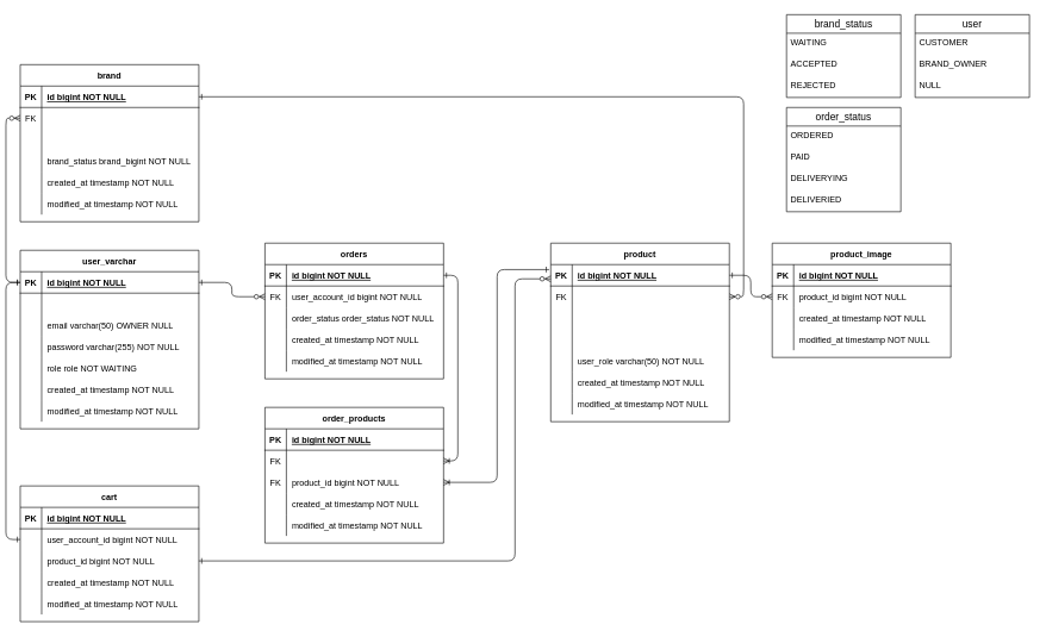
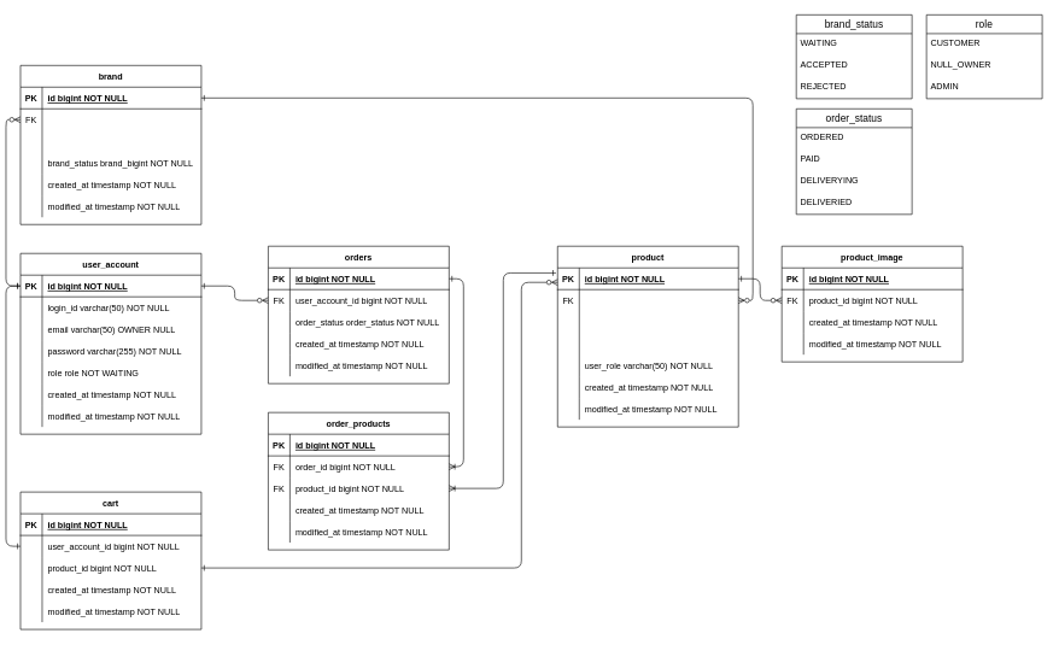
- <mxCell id="138" value="user" style="swimlane;fontStyle=0;childLayout=stackLayout;horizontal=1;startSize=26;horizontalStack=0;resizeParent=1;resizeParentMax=0;resizeLast=0;collapsible=1;marginBottom=0;align=center;fontSize=14;" vertex="1" parent="1"><mxGeometry x="1273.33" y="20" width="160" height="116" as="geometry" /></mxCell>
+ <mxCell id="138" value="role" style="swimlane;fontStyle=0;childLayout=stackLayout;horizontal=1;startSize=26;horizontalStack=0;resizeParent=1;resizeParentMax=0;resizeLast=0;collapsible=1;marginBottom=0;align=center;fontSize=14;" vertex="1" parent="1"><mxGeometry x="1273.33" y="20" width="160" height="116" as="geometry" /></mxCell>
- <mxCell id="140" value="BRAND_OWNER" style="text;strokeColor=none;fillColor=none;spacingLeft=4;spacingRight=4;overflow=hidden;rotatable=0;points=[[0,0.5],[1,0.5]];portConstraint=eastwest;fontSize=12;" vertex="1" parent="138"><mxGeometry y="56" width="160" height="30" as="geometry" /></mxCell>
+ <mxCell id="140" value="NULL_OWNER" style="text;strokeColor=none;fillColor=none;spacingLeft=4;spacingRight=4;overflow=hidden;rotatable=0;points=[[0,0.5],[1,0.5]];portConstraint=eastwest;fontSize=12;" vertex="1" parent="138"><mxGeometry y="56" width="160" height="30" as="geometry" /></mxCell>
- <mxCell id="141" value="NULL" style="text;strokeColor=none;fillColor=none;spacingLeft=4;spacingRight=4;overflow=hidden;rotatable=0;points=[[0,0.5],[1,0.5]];portConstraint=eastwest;fontSize=12;" vertex="1" parent="138"><mxGeometry y="86" width="160" height="30" as="geometry" /></mxCell>
+ <mxCell id="141" value="ADMIN" style="text;strokeColor=none;fillColor=none;spacingLeft=4;spacingRight=4;overflow=hidden;rotatable=0;points=[[0,0.5],[1,0.5]];portConstraint=eastwest;fontSize=12;" vertex="1" parent="138"><mxGeometry y="86" width="160" height="30" as="geometry" /></mxCell>
- <mxCell id="2" value="user_varchar" style="shape=table;startSize=30;container=1;collapsible=1;childLayout=tableLayout;fixedRows=1;rowLines=0;fontStyle=1;align=center;resizeLast=1;" vertex="1" parent="1"><mxGeometry x="20.83" y="350" width="250" height="250" as="geometry" /></mxCell>
+ <mxCell id="2" value="user_account" style="shape=table;startSize=30;container=1;collapsible=1;childLayout=tableLayout;fixedRows=1;rowLines=0;fontStyle=1;align=center;resizeLast=1;" vertex="1" parent="1"><mxGeometry x="20.83" y="350" width="250" height="250" as="geometry" /></mxCell>
+ <mxCell id="8" value="login_id varchar(50) NOT NULL" style="shape=partialRectangle;overflow=hidden;connectable=0;fillColor=none;top=0;left=0;bottom=0;right=0;align=left;spacingLeft=6;" vertex="1" parent="6"><mxGeometry x="30" width="220" height="30" as="geometry"><mxRectangle width="220" height="30" as="alternateBounds" /></mxGeometry></mxCell>
+ <mxCell id="99" value="order_id bigint NOT NULL" style="shape=partialRectangle;overflow=hidden;connectable=0;fillColor=none;top=0;left=0;bottom=0;right=0;align=left;spacingLeft=6;" vertex="1" parent="97"><mxGeometry x="30" width="220" height="30" as="geometry"><mxRectangle width="220" height="30" as="alternateBounds" /></mxGeometry></mxCell>
